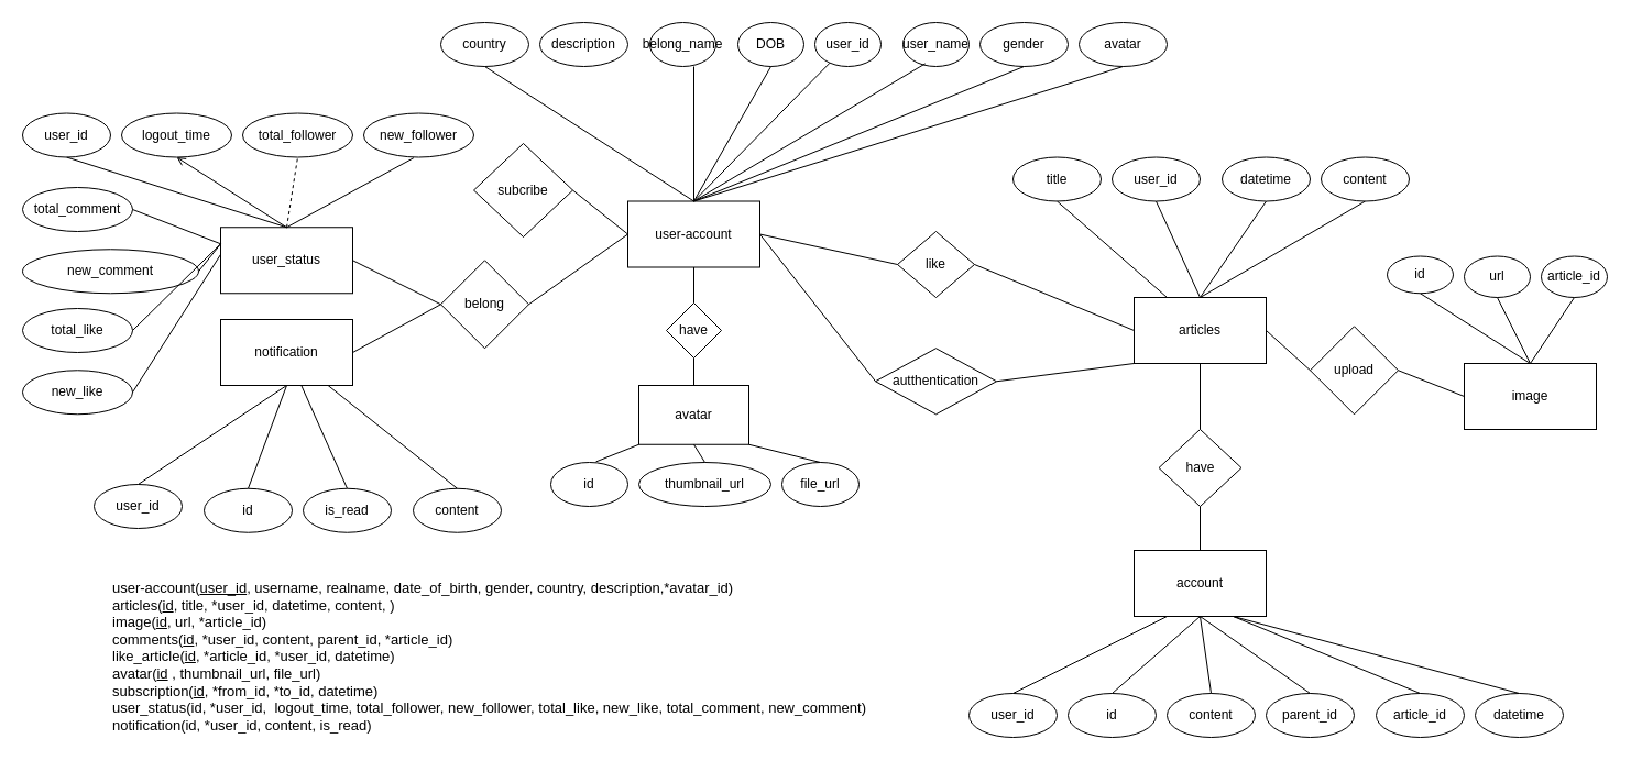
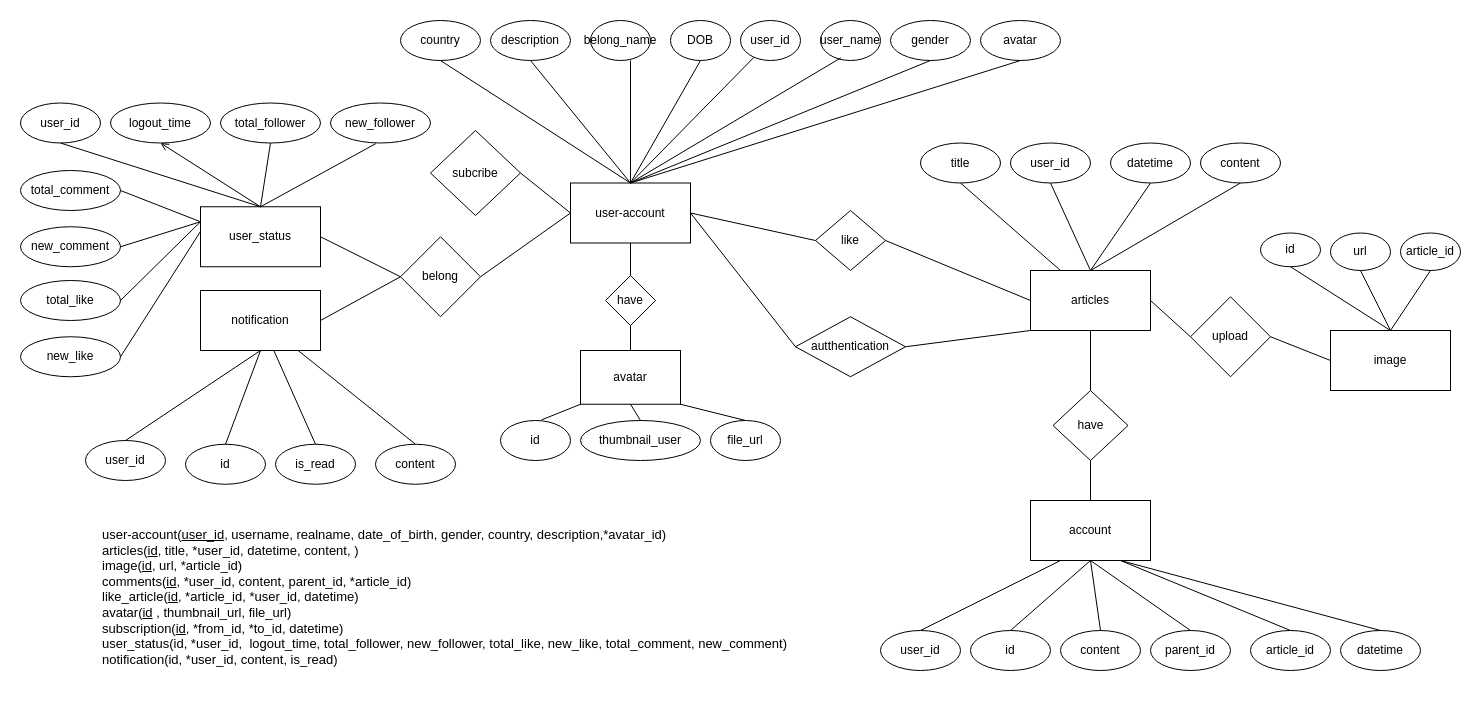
+ <mxCell id="30" value="" style="endArrow=none;html=1;rounded=0;entryX=0.5;entryY=1;entryDx=0;entryDy=0;exitX=0.5;exitY=0;exitDx=0;exitDy=0;" parent="1" source="2" target="23" edge="1"><mxGeometry width="50" height="50" relative="1" as="geometry"><mxPoint x="600" y="160" as="sourcePoint" /><mxPoint x="560" y="50" as="targetPoint" /></mxGeometry></mxCell>
- <mxCell id="76" value="" style="endArrow=none;html=1;rounded=0;entryX=0.5;entryY=1;entryDx=0;entryDy=0;exitX=0.5;exitY=0;exitDx=0;exitDy=0;dashed=1;" parent="1" source="69" target="72" edge="1"><mxGeometry width="50" height="50" relative="1" as="geometry"><mxPoint x="270" y="200" as="sourcePoint" /><mxPoint x="220" y="140" as="targetPoint" /></mxGeometry></mxCell>
+ <mxCell id="76" value="" style="endArrow=none;html=1;rounded=0;entryX=0.5;entryY=1;entryDx=0;entryDy=0;exitX=0.5;exitY=0;exitDx=0;exitDy=0;" parent="1" source="69" target="72" edge="1"><mxGeometry width="50" height="50" relative="1" as="geometry"><mxPoint x="270" y="200" as="sourcePoint" /><mxPoint x="220" y="140" as="targetPoint" /></mxGeometry></mxCell>
- <mxCell id="98" value="new_comment" style="ellipse;whiteSpace=wrap;html=1;" parent="1" vertex="1"><mxGeometry x="20" y="226.25" width="160" height="40" as="geometry" /></mxCell>
+ <mxCell id="98" value="new_comment" style="ellipse;whiteSpace=wrap;html=1;" parent="1" vertex="1"><mxGeometry x="20" y="226.25" width="100" height="40" as="geometry" /></mxCell>
- <mxCell id="63" value="thumbnail_url" style="ellipse;whiteSpace=wrap;html=1;" parent="1" vertex="1"><mxGeometry x="580" y="420" width="120" height="40" as="geometry" /></mxCell>
+ <mxCell id="63" value="thumbnail_user" style="ellipse;whiteSpace=wrap;html=1;" parent="1" vertex="1"><mxGeometry x="580" y="420" width="120" height="40" as="geometry" /></mxCell>
